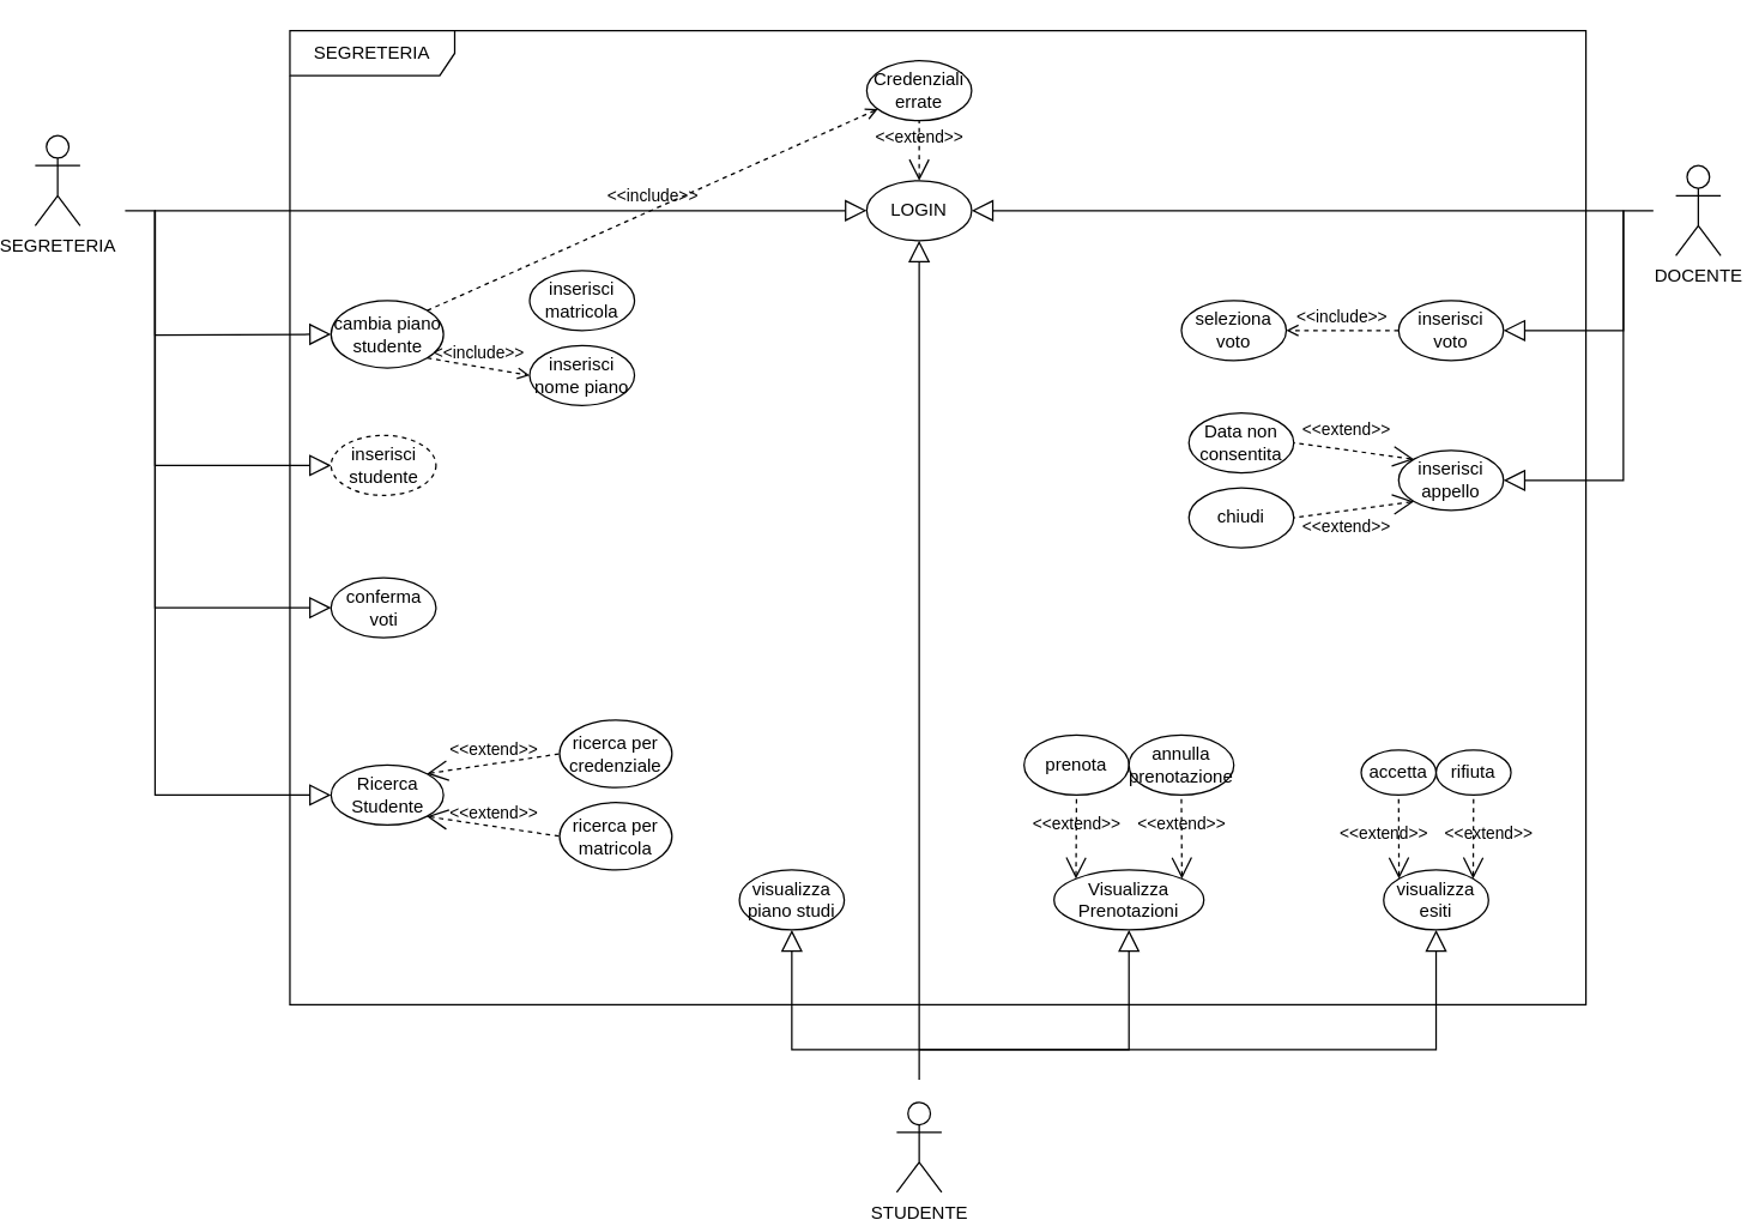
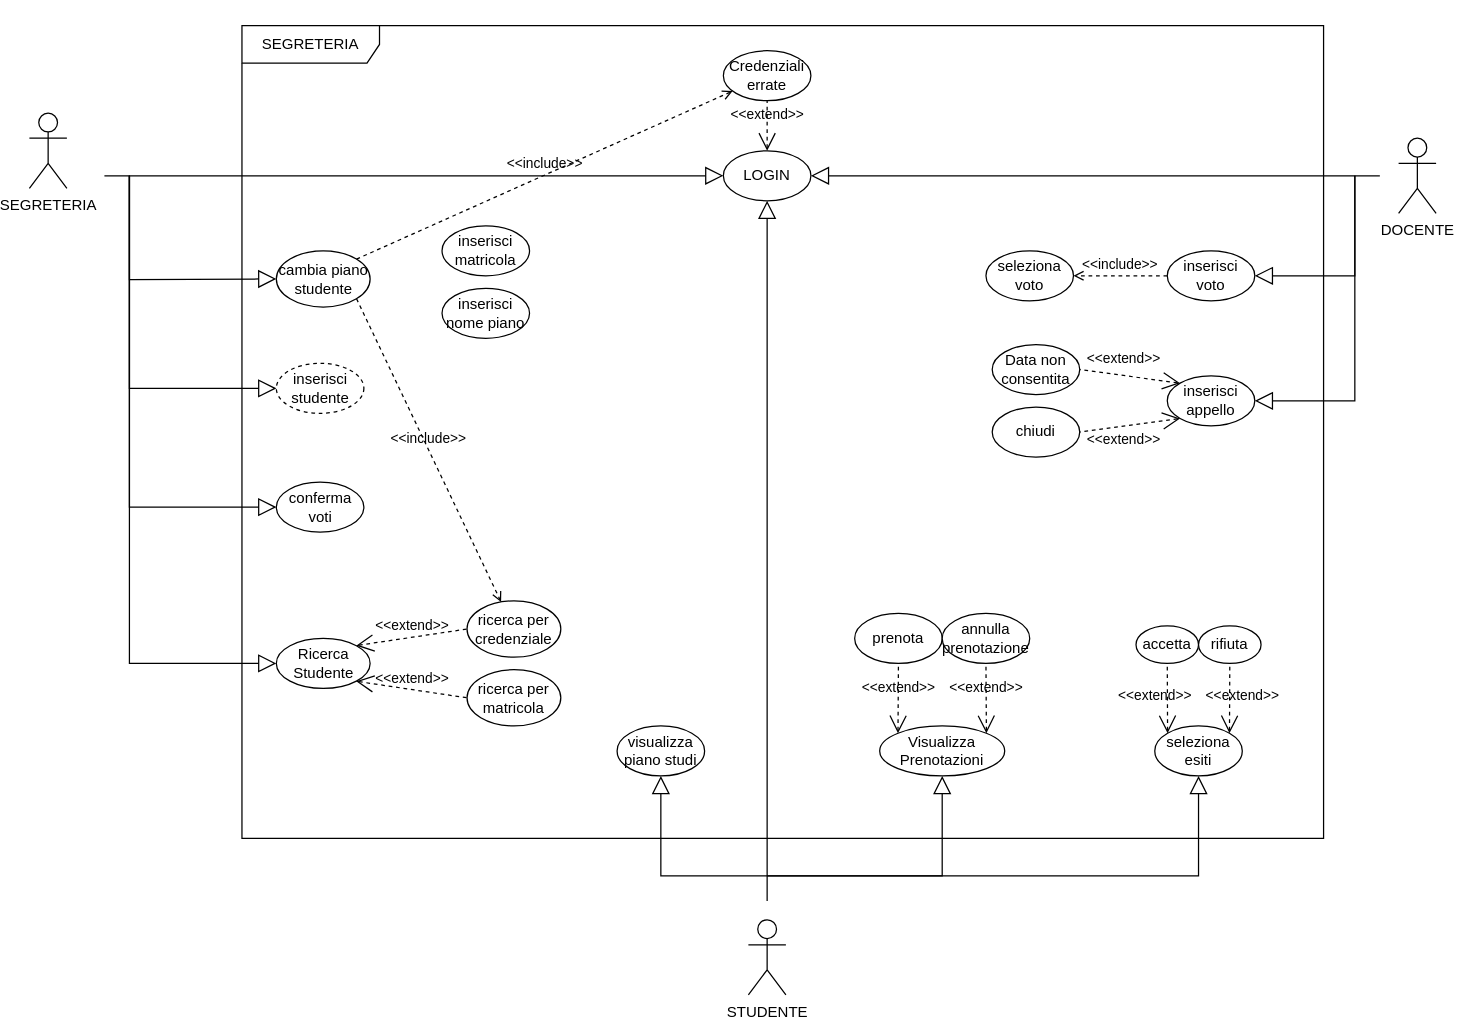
- <mxCell id="14" value="&amp;lt;&amp;lt;include&amp;gt;&amp;gt;" style="edgeStyle=none;html=1;endArrow=open;verticalAlign=bottom;dashed=1;labelBackgroundColor=none;rounded=0;exitX=1;exitY=1;exitDx=0;exitDy=0;entryX=0;entryY=0.5;entryDx=0;entryDy=0;" edge="1" parent="1" source="3" target="12"><mxGeometry width="160" relative="1" as="geometry"><mxPoint x="630" y="330" as="sourcePoint" /><mxPoint x="790" y="330" as="targetPoint" /></mxGeometry></mxCell>
+ <mxCell id="14" value="&amp;lt;&amp;lt;include&amp;gt;&amp;gt;" style="edgeStyle=none;html=1;endArrow=open;verticalAlign=bottom;dashed=1;labelBackgroundColor=none;rounded=0;exitX=1;exitY=1;exitDx=0;exitDy=0;" edge="1" parent="1" source="3" target="7"><mxGeometry width="160" relative="1" as="geometry"><mxPoint x="630" y="330" as="sourcePoint" /><mxPoint x="790" y="330" as="targetPoint" /></mxGeometry></mxCell>
- <mxCell id="18" value="visualizza esiti" style="ellipse;whiteSpace=wrap;html=1;" vertex="1" parent="1"><mxGeometry x="920" y="580" width="70" height="40" as="geometry" /></mxCell>
+ <mxCell id="18" value="seleziona esiti" style="ellipse;whiteSpace=wrap;html=1;" vertex="1" parent="1"><mxGeometry x="920" y="580" width="70" height="40" as="geometry" /></mxCell>
